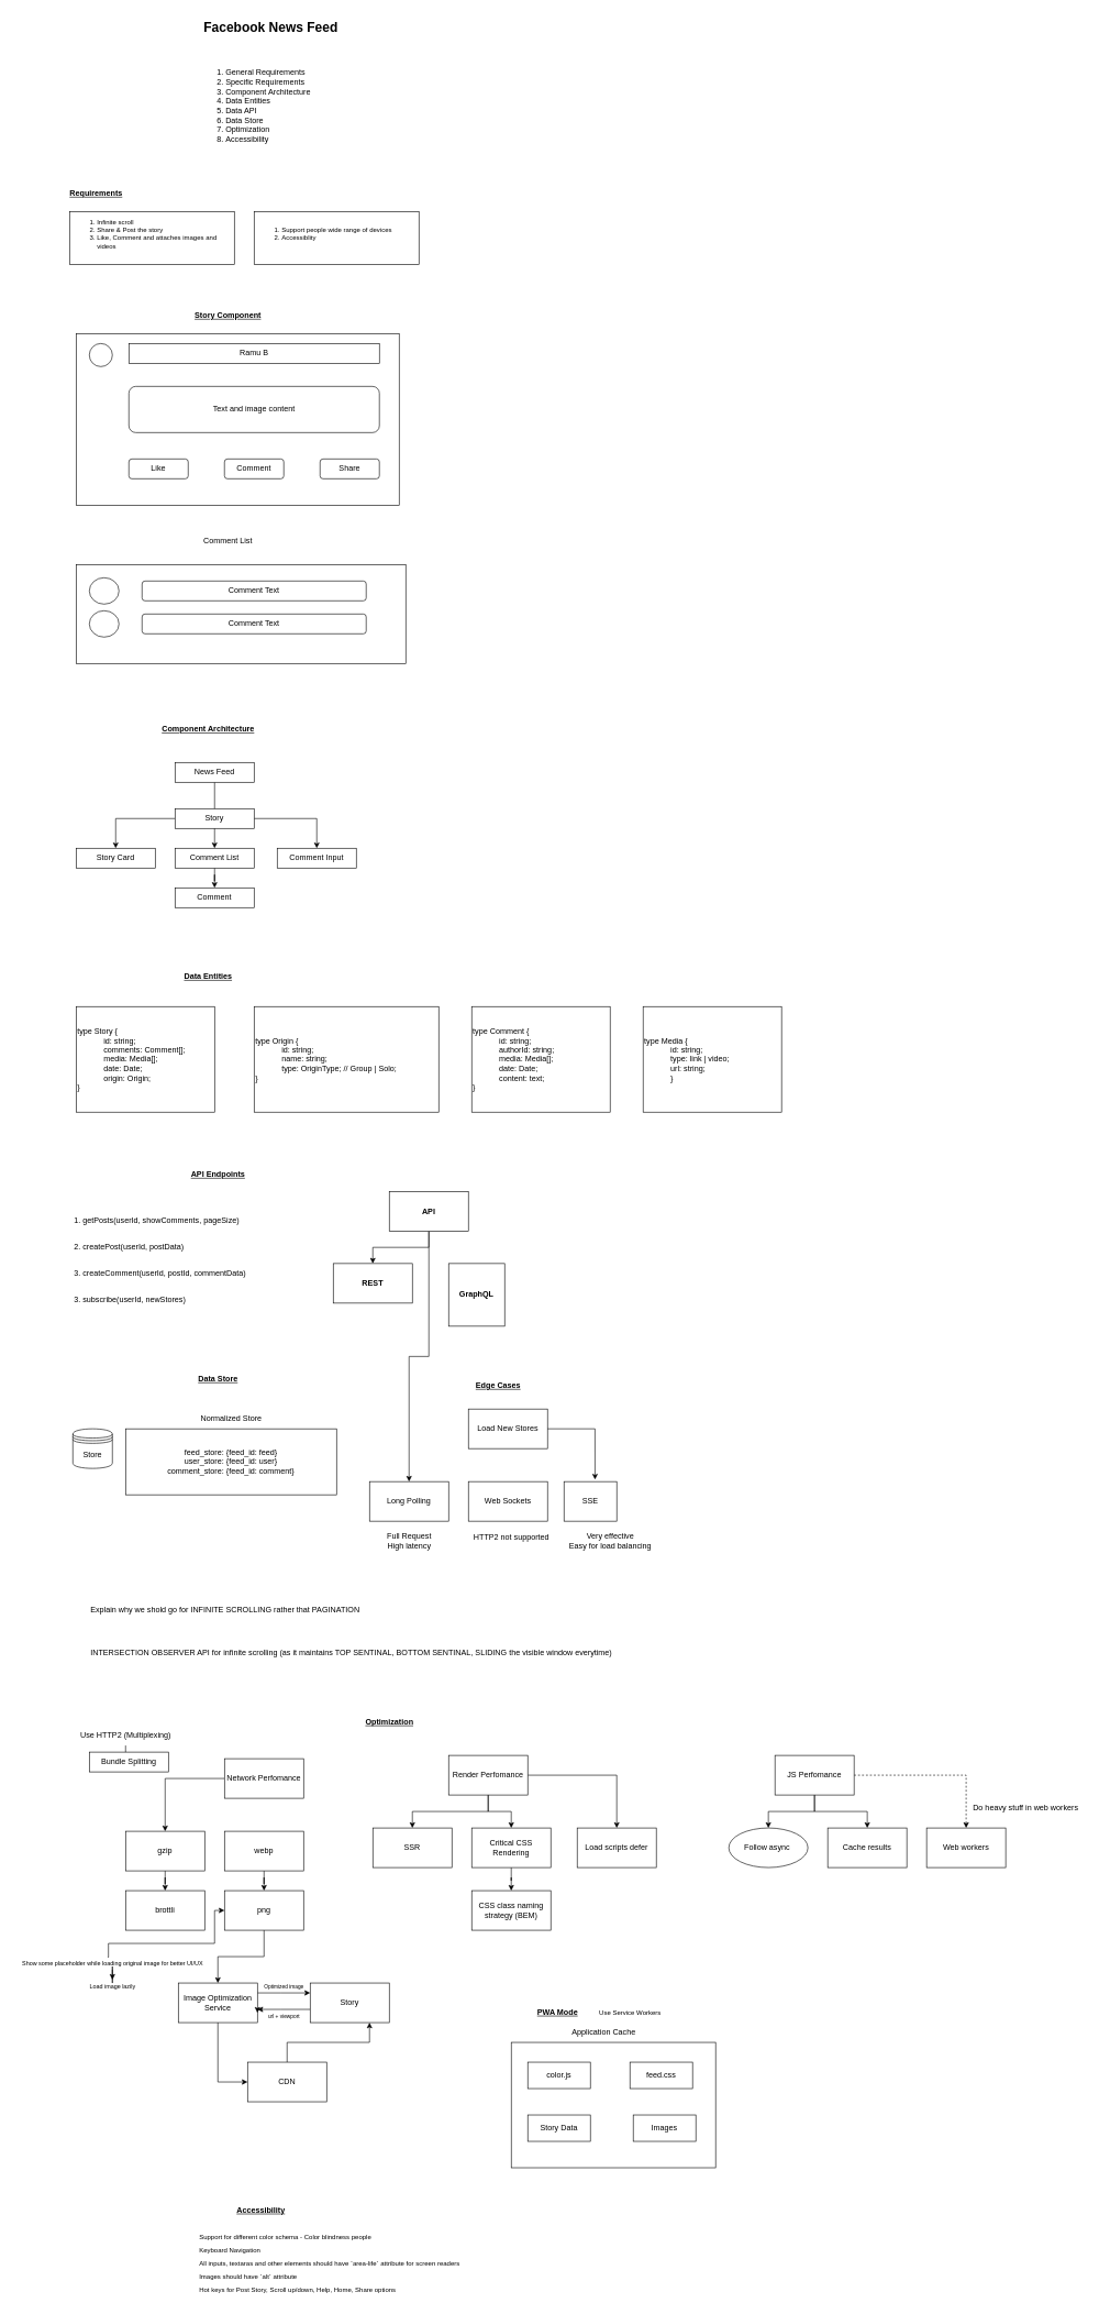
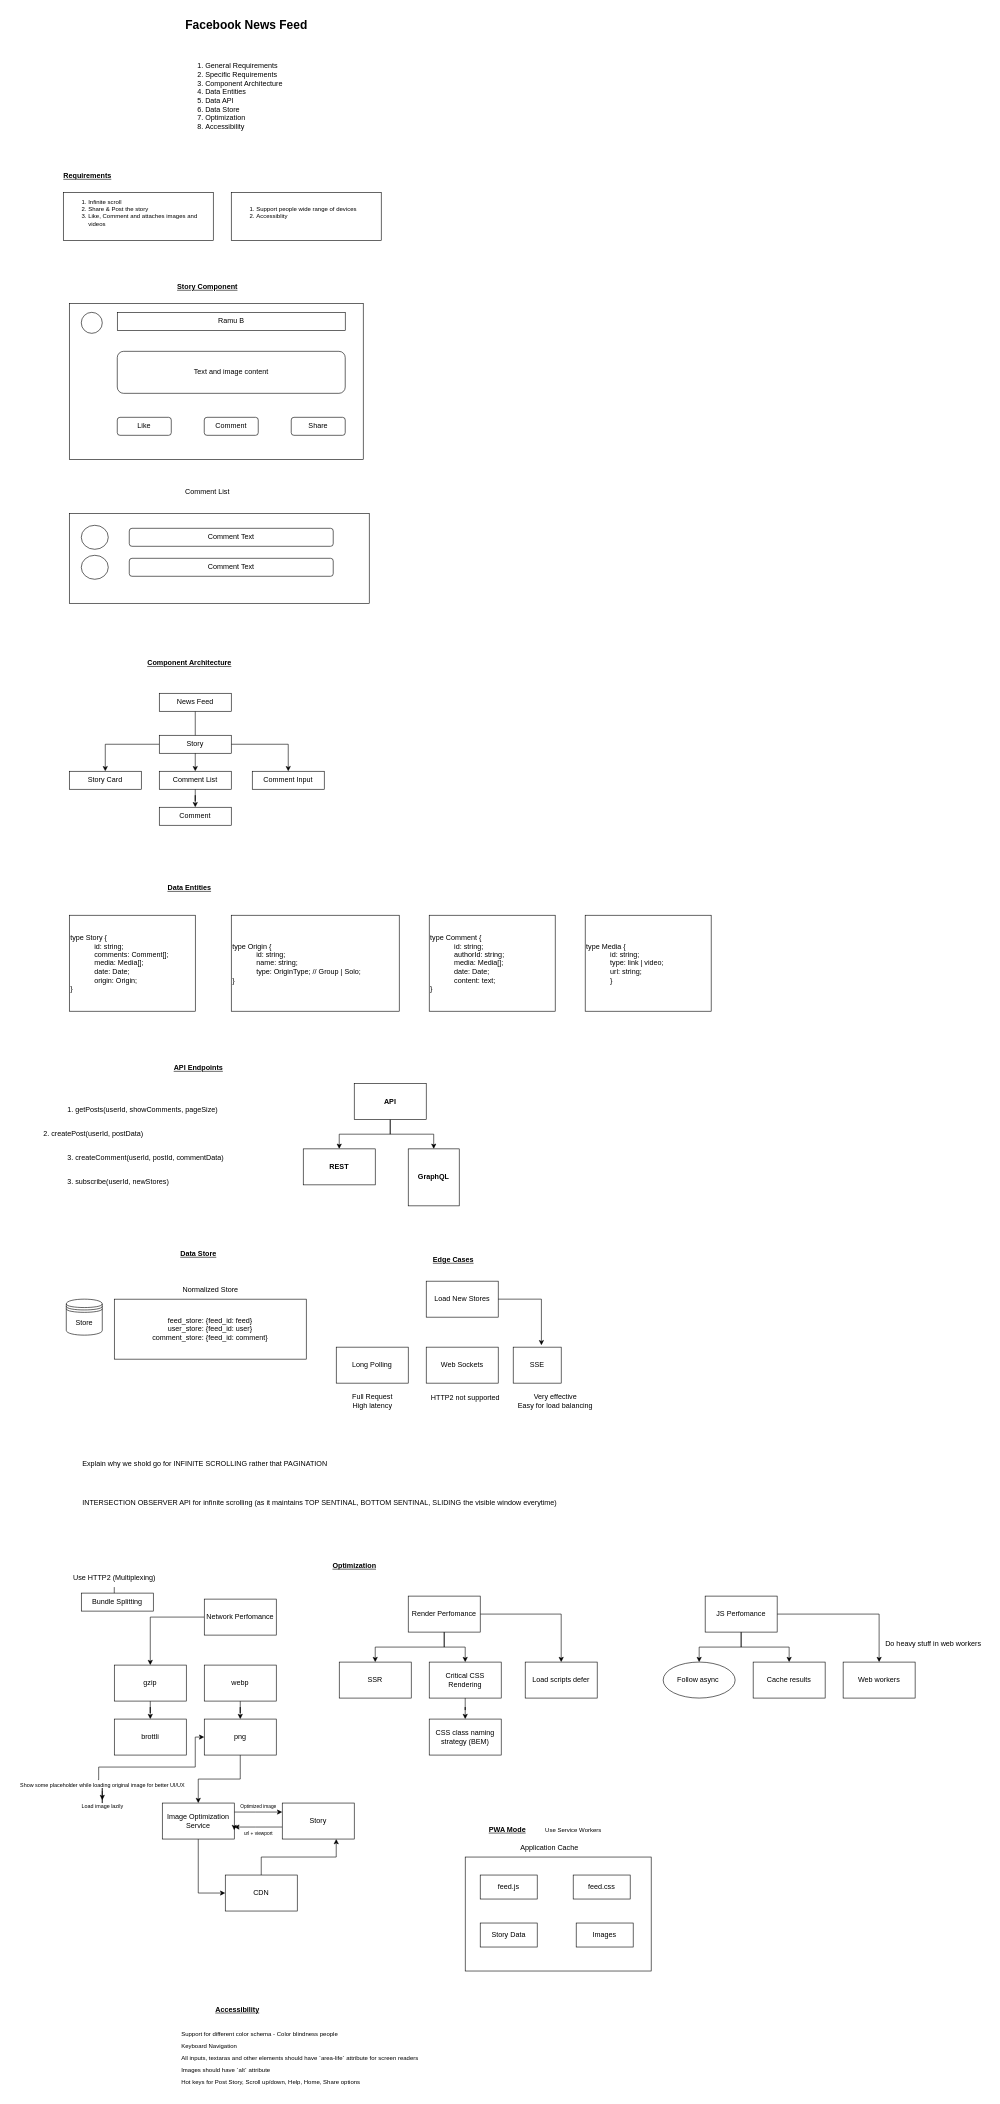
- <mxCell id="39" value="2. createPost(userId, postData)" style="text;html=1;align=left;verticalAlign=middle;resizable=0;points=[];autosize=1;strokeColor=none;fillColor=none;" vertex="1" parent="1"><mxGeometry x="110" y="1875" width="190" height="30" as="geometry" /></mxCell>
+ <mxCell id="39" value="2. createPost(userId, postData)" style="text;html=1;align=left;verticalAlign=middle;resizable=0;points=[];autosize=1;strokeColor=none;fillColor=none;" vertex="1" parent="1"><mxGeometry x="70" y="1875" width="190" height="30" as="geometry" /></mxCell>
- <mxCell id="42" style="edgeStyle=orthogonalEdgeStyle;rounded=0;orthogonalLoop=1;jettySize=auto;html=1;" edge="1" parent="1" source="43" target="52"><mxGeometry relative="1" as="geometry" /></mxCell>
+ <mxCell id="42" style="edgeStyle=orthogonalEdgeStyle;rounded=0;orthogonalLoop=1;jettySize=auto;html=1;" edge="1" parent="1" source="43" target="45"><mxGeometry relative="1" as="geometry" /></mxCell>
- <mxCell id="71" style="edgeStyle=orthogonalEdgeStyle;rounded=0;orthogonalLoop=1;jettySize=auto;html=1;entryX=0.5;entryY=0;entryDx=0;entryDy=0;dashed=1;" edge="1" parent="1" source="72" target="99"><mxGeometry relative="1" as="geometry" /></mxCell>
+ <mxCell id="71" style="edgeStyle=orthogonalEdgeStyle;rounded=0;orthogonalLoop=1;jettySize=auto;html=1;entryX=0.5;entryY=0;entryDx=0;entryDy=0;" edge="1" parent="1" source="72" target="99"><mxGeometry relative="1" as="geometry" /></mxCell>
- <mxCell id="110" value="color.js" style="whiteSpace=wrap;html=1;" vertex="1" parent="1"><mxGeometry x="800" y="3125" width="95" height="40" as="geometry" /></mxCell>
+ <mxCell id="110" value="feed.js" style="whiteSpace=wrap;html=1;" vertex="1" parent="1"><mxGeometry x="800" y="3125" width="95" height="40" as="geometry" /></mxCell>
